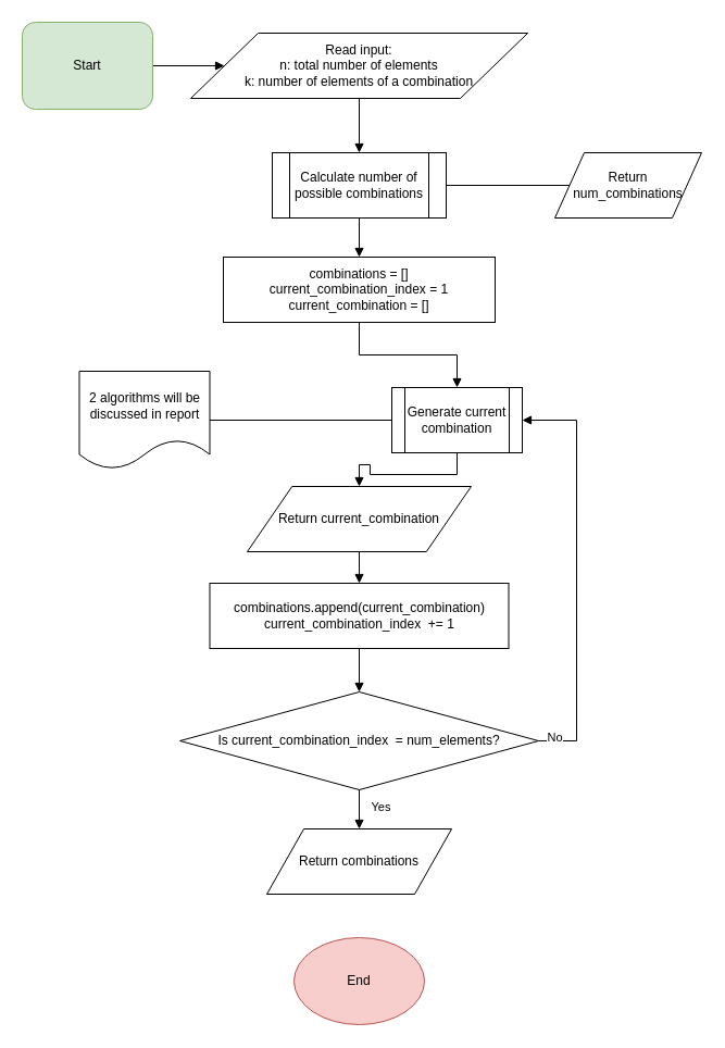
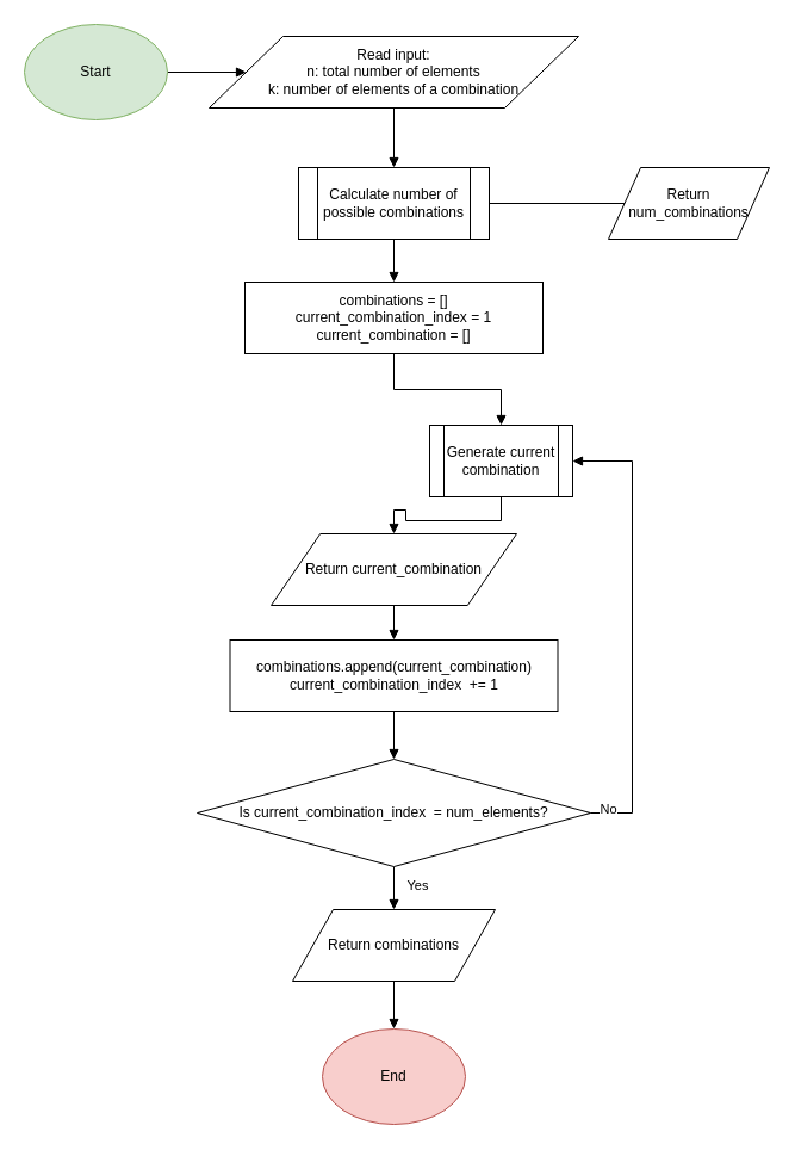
- <mxCell id="17" value="Start" style="whiteSpace=wrap;html=1;fillColor=#d5e8d4;strokeColor=#82b366;rounded=1;" vertex="1" parent="1"><mxGeometry x="20" y="20" width="120" height="80" as="geometry" /></mxCell>
+ <mxCell id="17" value="Start" style="ellipse;whiteSpace=wrap;html=1;fillColor=#d5e8d4;strokeColor=#82b366;" vertex="1" parent="1"><mxGeometry x="20" y="20" width="120" height="80" as="geometry" /></mxCell>
- <mxCell id="21" value="2 algorithms will be discussed in report" style="shape=document;whiteSpace=wrap;html=1;boundedLbl=1;" vertex="1" parent="1"><mxGeometry x="72.5" y="341" width="120" height="90" as="geometry" /></mxCell>
- <mxCell id="20" style="edgeStyle=orthogonalEdgeStyle;rounded=0;orthogonalLoop=1;jettySize=auto;html=1;entryX=0;entryY=0.5;entryDx=0;entryDy=0;endArrow=none;endFill=0;" edge="1" parent="1" source="21" target="7"><mxGeometry relative="1" as="geometry" /></mxCell>
+ <mxCell id="13" style="edgeStyle=orthogonalEdgeStyle;rounded=0;orthogonalLoop=1;jettySize=auto;html=1;entryX=0.5;entryY=0;entryDx=0;entryDy=0;endArrow=block;endFill=1;" edge="1" parent="1" source="14" target="15"><mxGeometry relative="1" as="geometry" /></mxCell>
